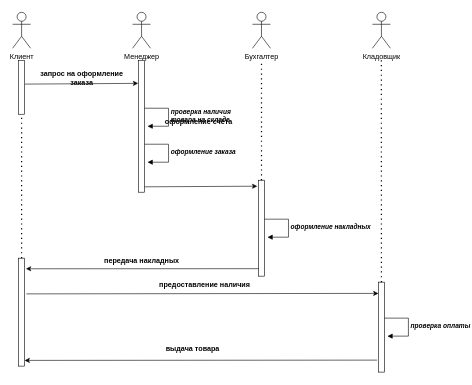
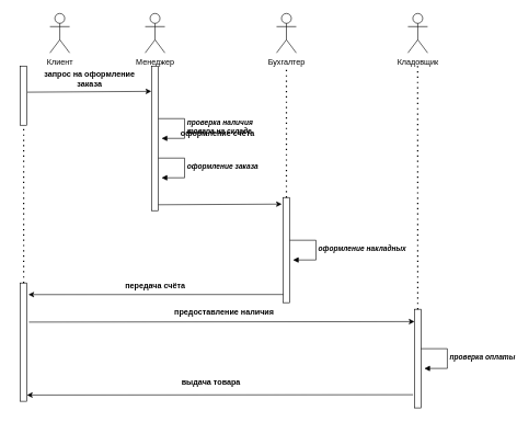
- <mxCell id="2" value="Клиент" style="shape=umlActor;verticalLabelPosition=bottom;verticalAlign=top;html=1;" vertex="1" parent="1"><mxGeometry x="20" y="20" width="30" height="60" as="geometry" /></mxCell>
+ <mxCell id="2" value="Клиент" style="shape=umlActor;verticalLabelPosition=bottom;verticalAlign=top;html=1;" vertex="1" parent="1"><mxGeometry x="75" y="20" width="30" height="60" as="geometry" /></mxCell>
- <mxCell id="10" value="&lt;font style=&quot;font-size: 12px;&quot;&gt;&lt;b&gt;&lt;font style=&quot;&quot;&gt;запрос на оформление&lt;br&gt;&lt;/font&gt;заказа&lt;/b&gt;&lt;/font&gt;" style="text;html=1;align=center;verticalAlign=middle;resizable=0;points=[];autosize=1;strokeColor=none;fillColor=none;" vertex="1" parent="1"><mxGeometry x="55" y="110" width="160" height="40" as="geometry" /></mxCell>
+ <mxCell id="10" value="&lt;font style=&quot;font-size: 12px;&quot;&gt;&lt;b&gt;&lt;font style=&quot;&quot;&gt;запрос на оформление&lt;br&gt;&lt;/font&gt;заказа&lt;/b&gt;&lt;/font&gt;" style="text;html=1;align=center;verticalAlign=middle;resizable=0;points=[];autosize=1;strokeColor=none;fillColor=none;" vertex="1" parent="1"><mxGeometry x="55" y="100" width="160" height="40" as="geometry" /></mxCell>
- <mxCell id="19" value="&lt;b&gt;передача накладных&lt;/b&gt;" style="text;html=1;align=center;verticalAlign=middle;resizable=0;points=[];autosize=1;strokeColor=none;fillColor=none;" vertex="1" parent="1"><mxGeometry x="160" y="420" width="150" height="30" as="geometry" /></mxCell>
+ <mxCell id="19" value="&lt;b&gt;передача счёта&lt;/b&gt;" style="text;html=1;align=center;verticalAlign=middle;resizable=0;points=[];autosize=1;strokeColor=none;fillColor=none;" vertex="1" parent="1"><mxGeometry x="160" y="420" width="150" height="30" as="geometry" /></mxCell>
